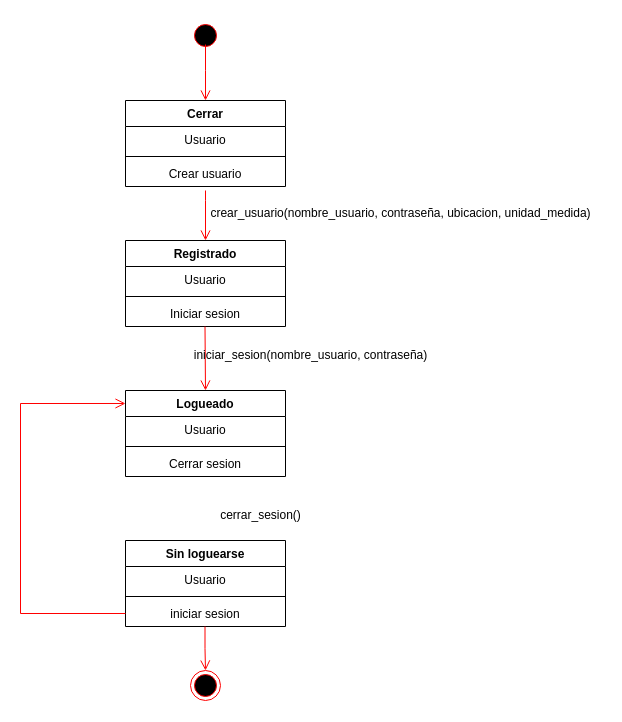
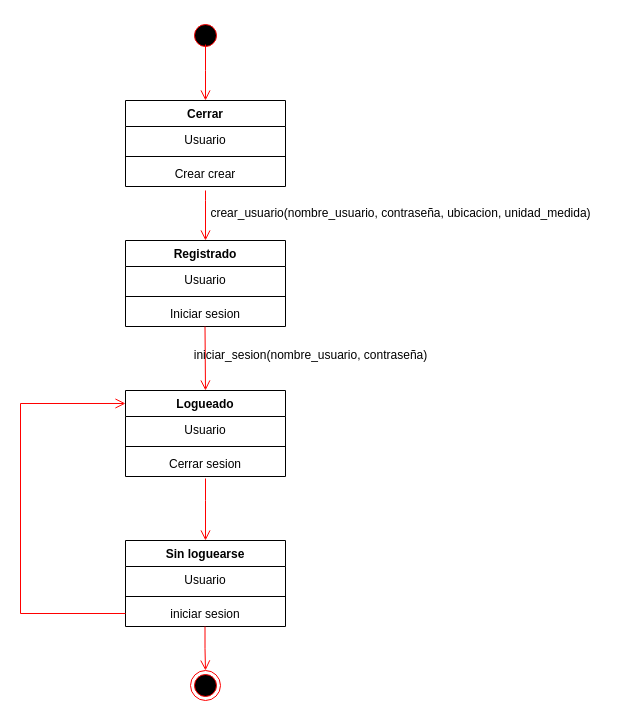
- <mxCell id="21" value="Crear usuario" style="text;strokeColor=none;fillColor=none;align=center;verticalAlign=top;spacingLeft=4;spacingRight=4;overflow=hidden;rotatable=0;points=[[0,0.5],[1,0.5]];portConstraint=eastwest;whiteSpace=wrap;html=1;" vertex="1" parent="18"><mxGeometry y="60" width="160" height="26" as="geometry" /></mxCell>
+ <mxCell id="21" value="Crear crear" style="text;strokeColor=none;fillColor=none;align=center;verticalAlign=top;spacingLeft=4;spacingRight=4;overflow=hidden;rotatable=0;points=[[0,0.5],[1,0.5]];portConstraint=eastwest;whiteSpace=wrap;html=1;" vertex="1" parent="18"><mxGeometry y="60" width="160" height="26" as="geometry" /></mxCell>
+ <mxCell id="13" value="" style="edgeStyle=orthogonalEdgeStyle;html=1;verticalAlign=bottom;endArrow=open;endSize=8;strokeColor=#ff0000;rounded=0;entryX=0.5;entryY=0;entryDx=0;entryDy=0;exitX=0.5;exitY=1.077;exitDx=0;exitDy=0;exitPerimeter=0;" edge="1" parent="1" source="12" target="14"><mxGeometry relative="1" as="geometry"><mxPoint x="204.5" y="536" as="targetPoint" /><mxPoint x="204.5" y="476" as="sourcePoint" /><Array as="points"><mxPoint x="205" y="500" /><mxPoint x="205" y="500" /></Array></mxGeometry></mxCell>
- <mxCell id="28" value="cerrar_sesion()" style="text;html=1;align=center;verticalAlign=middle;resizable=0;points=[];autosize=1;strokeColor=none;fillColor=none;" vertex="1" parent="1"><mxGeometry x="210" y="500" width="100" height="30" as="geometry" /></mxCell>
